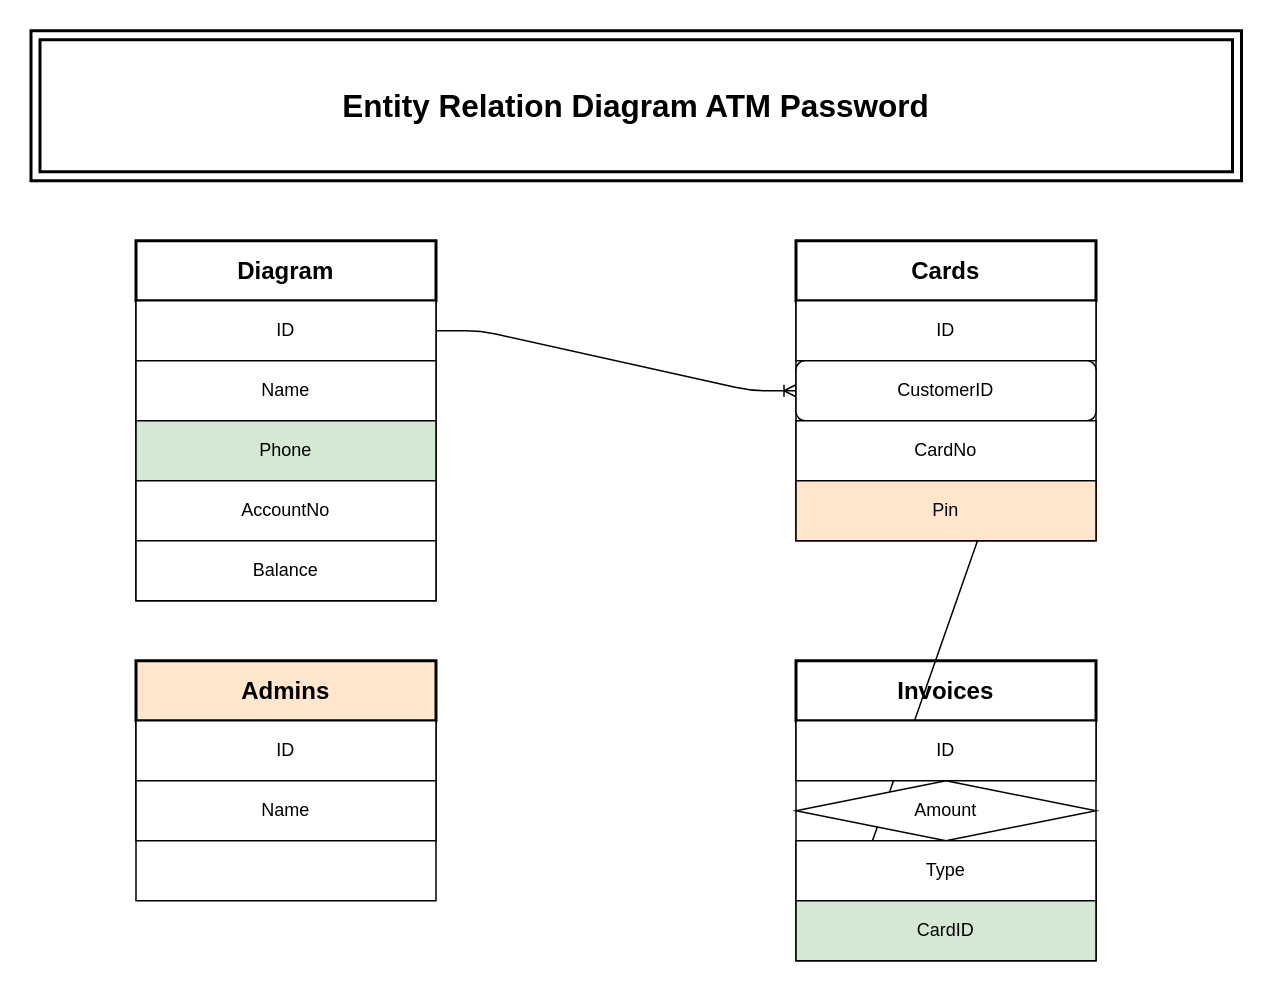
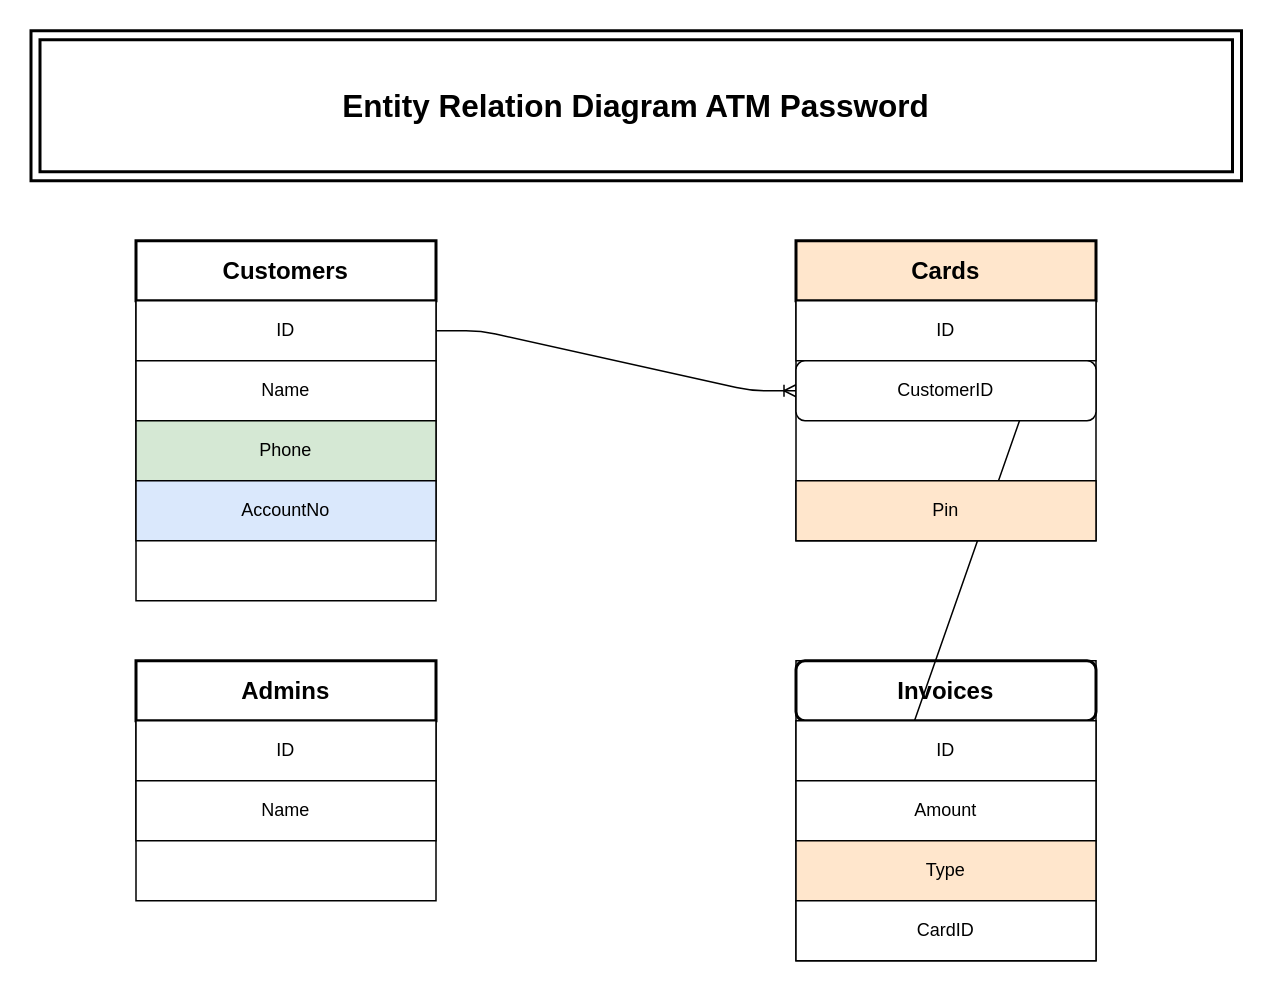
- <mxCell id="4" value="Diagram" style="rounded=0;whiteSpace=wrap;html=1;fontSize=16;fontStyle=1;strokeWidth=2;" vertex="1" parent="1"><mxGeometry x="90" y="160" width="200" height="40" as="geometry" /></mxCell>
+ <mxCell id="4" value="Customers" style="rounded=0;whiteSpace=wrap;html=1;fontSize=16;fontStyle=1;strokeWidth=2;" vertex="1" parent="1"><mxGeometry x="90" y="160" width="200" height="40" as="geometry" /></mxCell>
- <mxCell id="5" value="Cards" style="rounded=0;whiteSpace=wrap;html=1;fontStyle=1;labelBorderColor=none;strokeWidth=2;fontSize=16;" vertex="1" parent="1"><mxGeometry x="530" y="160" width="200" height="40" as="geometry" /></mxCell>
+ <mxCell id="5" value="Cards" style="rounded=0;whiteSpace=wrap;html=1;fontStyle=1;labelBorderColor=none;strokeWidth=2;fontSize=16;fillColor=#ffe6cc;" vertex="1" parent="1"><mxGeometry x="530" y="160" width="200" height="40" as="geometry" /></mxCell>
- <mxCell id="16" value="CardNo" style="rounded=0;whiteSpace=wrap;html=1;" vertex="1" parent="1"><mxGeometry x="530" y="280" width="200" height="40" as="geometry" /></mxCell>
- <mxCell id="13" value="AccountNo" style="rounded=0;whiteSpace=wrap;html=1;" vertex="1" parent="1"><mxGeometry x="90" y="320" width="200" height="40" as="geometry" /></mxCell>
+ <mxCell id="13" value="AccountNo" style="rounded=0;whiteSpace=wrap;html=1;fillColor=#dae8fc;" vertex="1" parent="1"><mxGeometry x="90" y="320" width="200" height="40" as="geometry" /></mxCell>
- <mxCell id="22" value="Balance" style="rounded=0;whiteSpace=wrap;html=1;" vertex="1" parent="1"><mxGeometry x="90" y="360" width="200" height="40" as="geometry" /></mxCell>
- <mxCell id="25" value="Admins" style="rounded=0;whiteSpace=wrap;html=1;fontSize=16;fontStyle=1;strokeWidth=2;fillColor=#ffe6cc;" vertex="1" parent="1"><mxGeometry x="90" y="440" width="200" height="40" as="geometry" /></mxCell>
+ <mxCell id="25" value="Admins" style="rounded=0;whiteSpace=wrap;html=1;fontSize=16;fontStyle=1;strokeWidth=2;" vertex="1" parent="1"><mxGeometry x="90" y="440" width="200" height="40" as="geometry" /></mxCell>
- <mxCell id="7" value="Invoices" style="rounded=0;whiteSpace=wrap;html=1;strokeWidth=2;fontStyle=1;fontSize=16;" vertex="1" parent="1"><mxGeometry x="530" y="440" width="200" height="40" as="geometry" /></mxCell>
+ <mxCell id="7" value="Invoices" style="whiteSpace=wrap;html=1;strokeWidth=2;fontStyle=1;fontSize=16;rounded=1;" vertex="1" parent="1"><mxGeometry x="530" y="440" width="200" height="40" as="geometry" /></mxCell>
- <mxCell id="19" value="Amount" style="rhombus;whiteSpace=wrap;html=1;" vertex="1" parent="1"><mxGeometry x="530" y="520" width="200" height="40" as="geometry" /></mxCell>
+ <mxCell id="19" value="Amount" style="rounded=0;whiteSpace=wrap;html=1;" vertex="1" parent="1"><mxGeometry x="530" y="520" width="200" height="40" as="geometry" /></mxCell>
- <mxCell id="20" value="Type" style="rounded=0;whiteSpace=wrap;html=1;" vertex="1" parent="1"><mxGeometry x="530" y="560" width="200" height="40" as="geometry" /></mxCell>
+ <mxCell id="20" value="Type" style="rounded=0;whiteSpace=wrap;html=1;fillColor=#ffe6cc;" vertex="1" parent="1"><mxGeometry x="530" y="560" width="200" height="40" as="geometry" /></mxCell>
- <mxCell id="21" value="CardID" style="rounded=0;whiteSpace=wrap;html=1;fillColor=#d5e8d4;" vertex="1" parent="1"><mxGeometry x="530" y="600" width="200" height="40" as="geometry" /></mxCell>
+ <mxCell id="21" value="CardID" style="rounded=0;whiteSpace=wrap;html=1;" vertex="1" parent="1"><mxGeometry x="530" y="600" width="200" height="40" as="geometry" /></mxCell>
